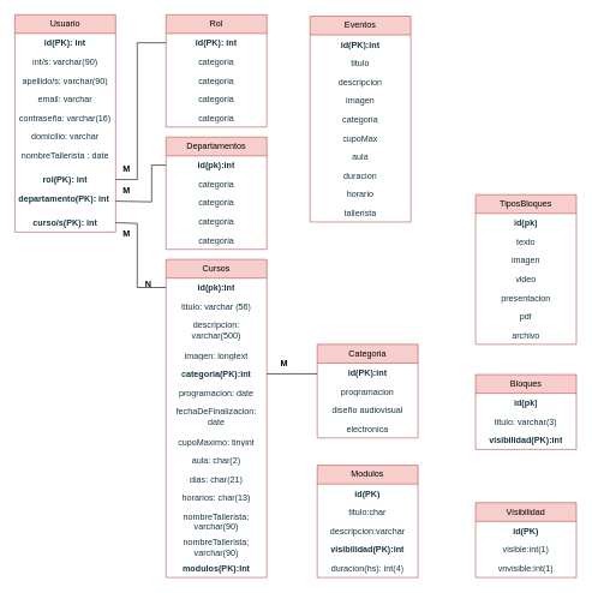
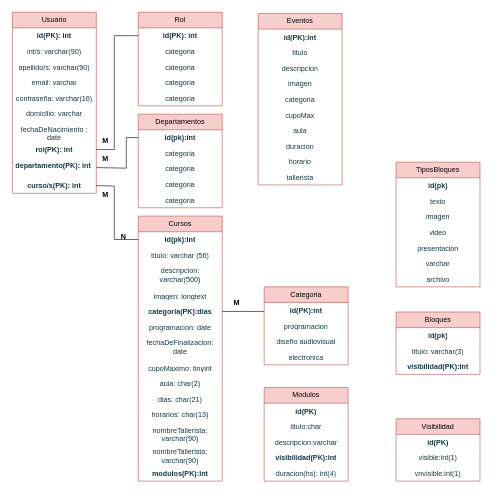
- <mxCell id="9" value="nombreTallerista : date" style="text;strokeColor=none;fillColor=none;align=center;verticalAlign=top;spacingLeft=4;spacingRight=4;overflow=hidden;rotatable=0;points=[[0,0.5],[1,0.5]];portConstraint=eastwest;whiteSpace=wrap;html=1;fontColor=#143642;" parent="2" vertex="1"><mxGeometry y="182" width="140" height="34" as="geometry" /></mxCell>
+ <mxCell id="9" value="fechaDeNacimiento : date" style="text;strokeColor=none;fillColor=none;align=center;verticalAlign=top;spacingLeft=4;spacingRight=4;overflow=hidden;rotatable=0;points=[[0,0.5],[1,0.5]];portConstraint=eastwest;whiteSpace=wrap;html=1;fontColor=#143642;" parent="2" vertex="1"><mxGeometry y="182" width="140" height="34" as="geometry" /></mxCell>
- <mxCell id="72" value="pdf" style="text;strokeColor=none;fillColor=none;align=center;verticalAlign=top;spacingLeft=4;spacingRight=4;overflow=hidden;rotatable=0;points=[[0,0.5],[1,0.5]];portConstraint=eastwest;whiteSpace=wrap;html=1;fontColor=#143642;" vertex="1" parent="66"><mxGeometry y="156" width="140" height="26" as="geometry" /></mxCell>
+ <mxCell id="72" value="varchar" style="text;strokeColor=none;fillColor=none;align=center;verticalAlign=top;spacingLeft=4;spacingRight=4;overflow=hidden;rotatable=0;points=[[0,0.5],[1,0.5]];portConstraint=eastwest;whiteSpace=wrap;html=1;fontColor=#143642;" vertex="1" parent="66"><mxGeometry y="156" width="140" height="26" as="geometry" /></mxCell>
- <mxCell id="29" value="&lt;b style=&quot;border-color: var(--border-color);&quot;&gt;categoria(PK):int&lt;/b&gt;" style="text;strokeColor=none;fillColor=none;align=center;verticalAlign=top;spacingLeft=4;spacingRight=4;overflow=hidden;rotatable=0;points=[[0,0.5],[1,0.5]];portConstraint=eastwest;whiteSpace=wrap;html=1;fontColor=#143642;" parent="24" vertex="1"><mxGeometry y="146" width="140" height="26" as="geometry" /></mxCell>
+ <mxCell id="29" value="&lt;b style=&quot;border-color: var(--border-color);&quot;&gt;categoria(PK):dias&lt;/b&gt;" style="text;strokeColor=none;fillColor=none;align=center;verticalAlign=top;spacingLeft=4;spacingRight=4;overflow=hidden;rotatable=0;points=[[0,0.5],[1,0.5]];portConstraint=eastwest;whiteSpace=wrap;html=1;fontColor=#143642;" parent="24" vertex="1"><mxGeometry y="146" width="140" height="26" as="geometry" /></mxCell>
